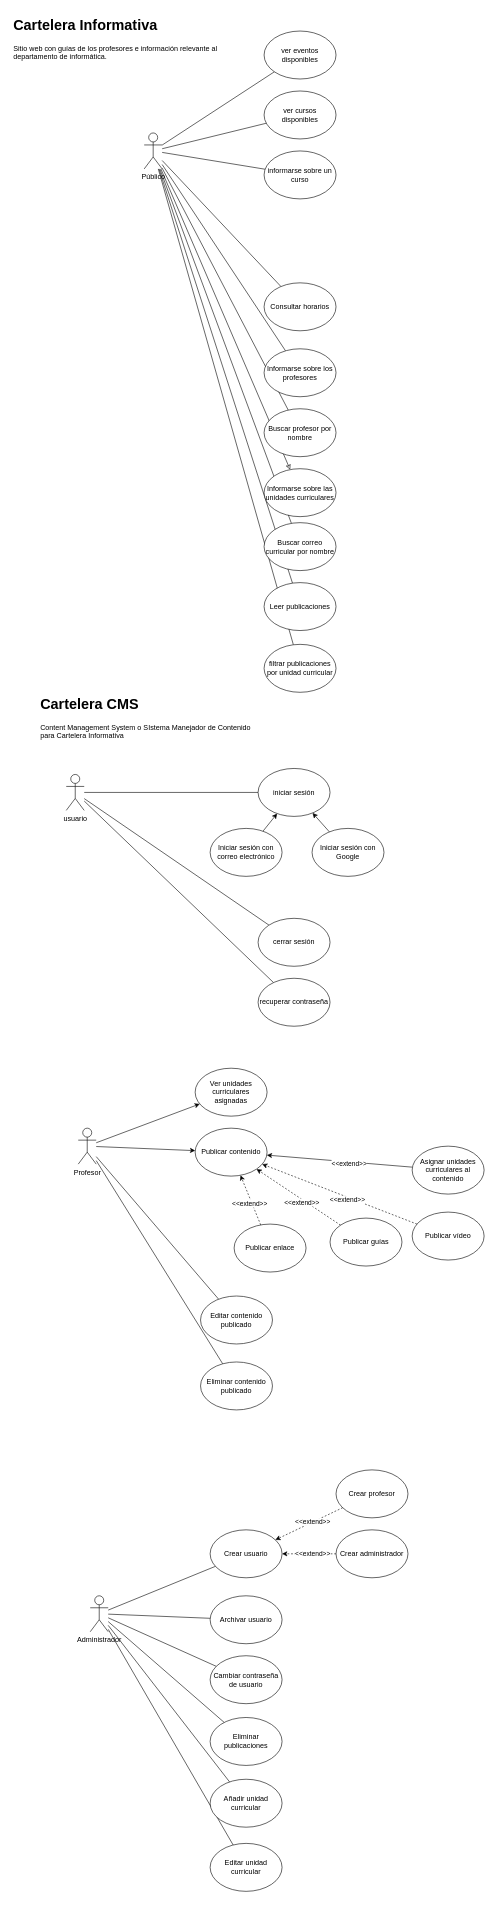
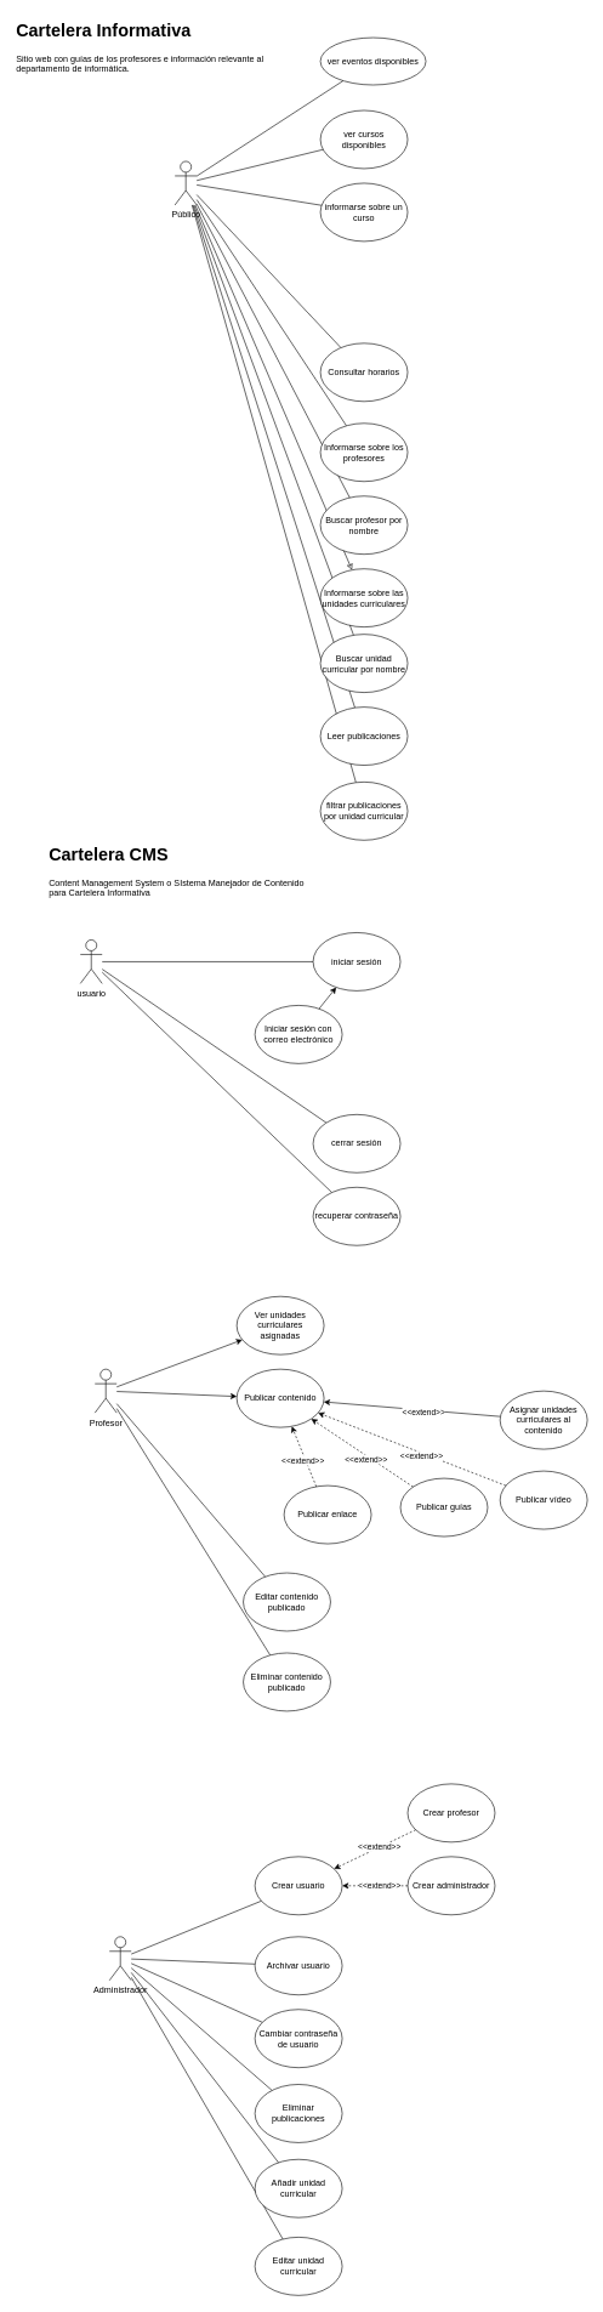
- <mxCell id="25" value="ver eventos disponibles" style="ellipse;whiteSpace=wrap;html=1;" vertex="1" parent="1"><mxGeometry x="440" y="50" width="120" height="80" as="geometry" /></mxCell>
+ <mxCell id="25" value="ver eventos disponibles" style="ellipse;whiteSpace=wrap;html=1;" vertex="1" parent="1"><mxGeometry x="440" y="50" width="145" height="65" as="geometry" /></mxCell>
- <mxCell id="21" value="Buscar correo curricular por nombre" style="ellipse;whiteSpace=wrap;html=1;" vertex="1" parent="1"><mxGeometry x="440" y="870" width="120" height="80" as="geometry" /></mxCell>
+ <mxCell id="21" value="Buscar unidad curricular por nombre" style="ellipse;whiteSpace=wrap;html=1;" vertex="1" parent="1"><mxGeometry x="440" y="870" width="120" height="80" as="geometry" /></mxCell>
- <mxCell id="30" style="rounded=0;orthogonalLoop=1;jettySize=auto;html=1;" edge="1" parent="1" source="31" target="28"><mxGeometry relative="1" as="geometry" /></mxCell>
- <mxCell id="31" value="Iniciar sesión con Google" style="ellipse;whiteSpace=wrap;html=1;" vertex="1" parent="1"><mxGeometry x="520" y="1380" width="120" height="80" as="geometry" /></mxCell>
